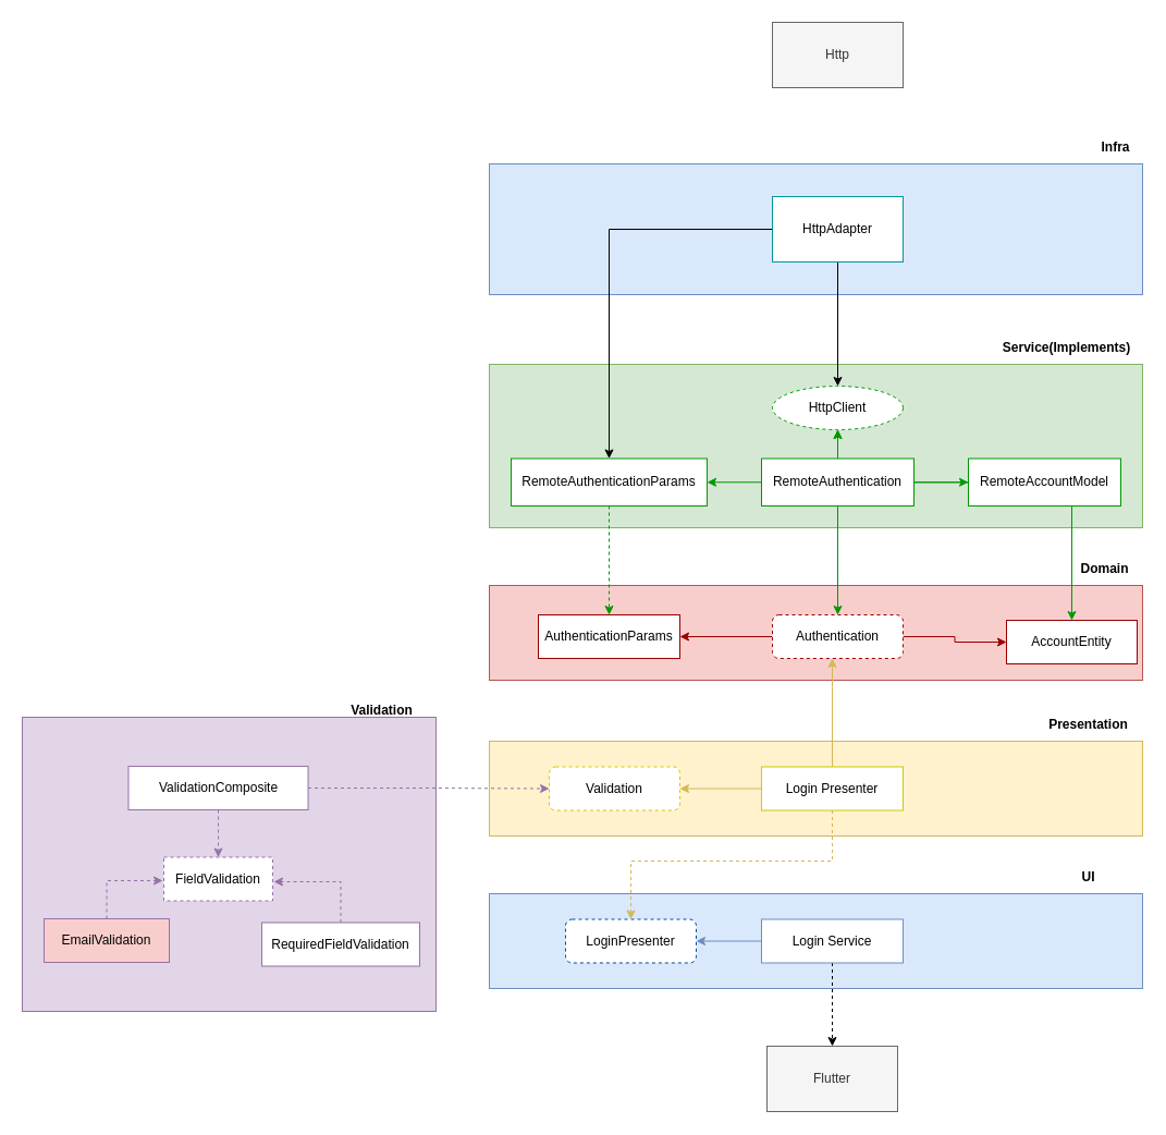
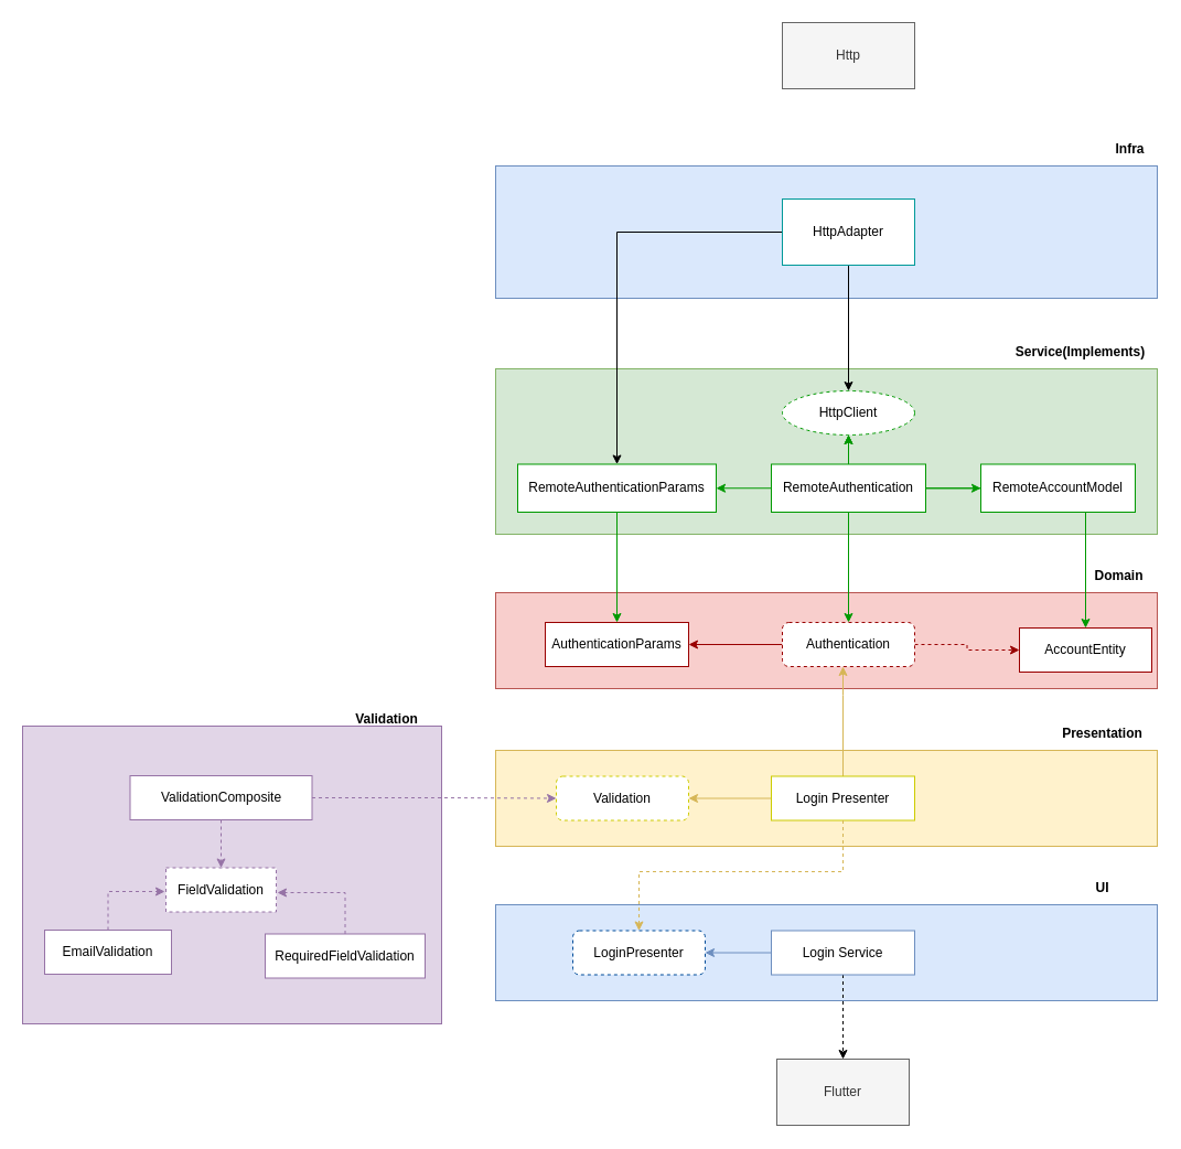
- <mxCell id="20" style="edgeStyle=orthogonalEdgeStyle;rounded=0;orthogonalLoop=1;jettySize=auto;html=1;strokeColor=#009900;fillColor=#d5e8d4;dashed=1;" parent="1" source="21" target="22" edge="1"><mxGeometry relative="1" as="geometry" /></mxCell>
+ <mxCell id="20" style="edgeStyle=orthogonalEdgeStyle;rounded=0;orthogonalLoop=1;jettySize=auto;html=1;strokeColor=#009900;fillColor=#d5e8d4;" parent="1" source="21" target="22" edge="1"><mxGeometry relative="1" as="geometry" /></mxCell>
- <mxCell id="4" value="" style="edgeStyle=orthogonalEdgeStyle;rounded=0;orthogonalLoop=1;jettySize=auto;html=1;strokeColor=#990000;" parent="1" source="6" target="8" edge="1"><mxGeometry relative="1" as="geometry" /></mxCell>
+ <mxCell id="4" value="" style="edgeStyle=orthogonalEdgeStyle;rounded=0;orthogonalLoop=1;jettySize=auto;html=1;strokeColor=#990000;dashed=1;" parent="1" source="6" target="8" edge="1"><mxGeometry relative="1" as="geometry" /></mxCell>
- <mxCell id="44" value="EmailValidation" style="rounded=0;whiteSpace=wrap;html=1;strokeColor=#9673a6;fillColor=#f8cecc;" parent="1" vertex="1"><mxGeometry x="40" y="843" width="115" height="40" as="geometry" /></mxCell>
+ <mxCell id="44" value="EmailValidation" style="rounded=0;whiteSpace=wrap;html=1;strokeColor=#9673a6;fillColor=#FFFFFF;" parent="1" vertex="1"><mxGeometry x="40" y="843" width="115" height="40" as="geometry" /></mxCell>
